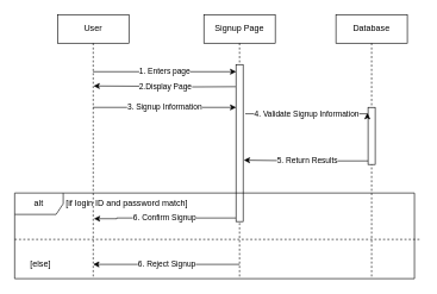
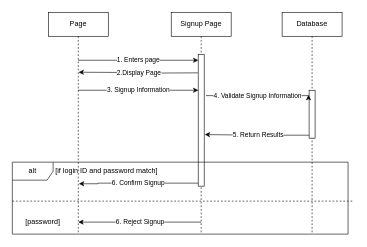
- <mxCell id="2" value="User" style="shape=umlLifeline;perimeter=lifelinePerimeter;whiteSpace=wrap;html=1;container=1;dropTarget=0;collapsible=0;recursiveResize=0;outlineConnect=0;portConstraint=eastwest;newEdgeStyle={&quot;edgeStyle&quot;:&quot;elbowEdgeStyle&quot;,&quot;elbow&quot;:&quot;vertical&quot;,&quot;curved&quot;:0,&quot;rounded&quot;:0};" vertex="1" parent="1"><mxGeometry x="80" y="20" width="100" height="370" as="geometry" /></mxCell>
+ <mxCell id="2" value="Page" style="shape=umlLifeline;perimeter=lifelinePerimeter;whiteSpace=wrap;html=1;container=1;dropTarget=0;collapsible=0;recursiveResize=0;outlineConnect=0;portConstraint=eastwest;newEdgeStyle={&quot;edgeStyle&quot;:&quot;elbowEdgeStyle&quot;,&quot;elbow&quot;:&quot;vertical&quot;,&quot;curved&quot;:0,&quot;rounded&quot;:0};" vertex="1" parent="1"><mxGeometry x="80" y="20" width="100" height="370" as="geometry" /></mxCell>
- <mxCell id="11" value="[else]" style="line;strokeWidth=1;dashed=1;labelPosition=center;verticalLabelPosition=bottom;align=left;verticalAlign=top;spacingLeft=20;spacingTop=15;html=1;whiteSpace=wrap;" vertex="1" parent="9"><mxGeometry y="60" width="570" height="10" as="geometry" /></mxCell>
+ <mxCell id="11" value="[password]" style="line;strokeWidth=1;dashed=1;labelPosition=center;verticalLabelPosition=bottom;align=left;verticalAlign=top;spacingLeft=20;spacingTop=15;html=1;whiteSpace=wrap;" vertex="1" parent="9"><mxGeometry y="60" width="570" height="10" as="geometry" /></mxCell>
